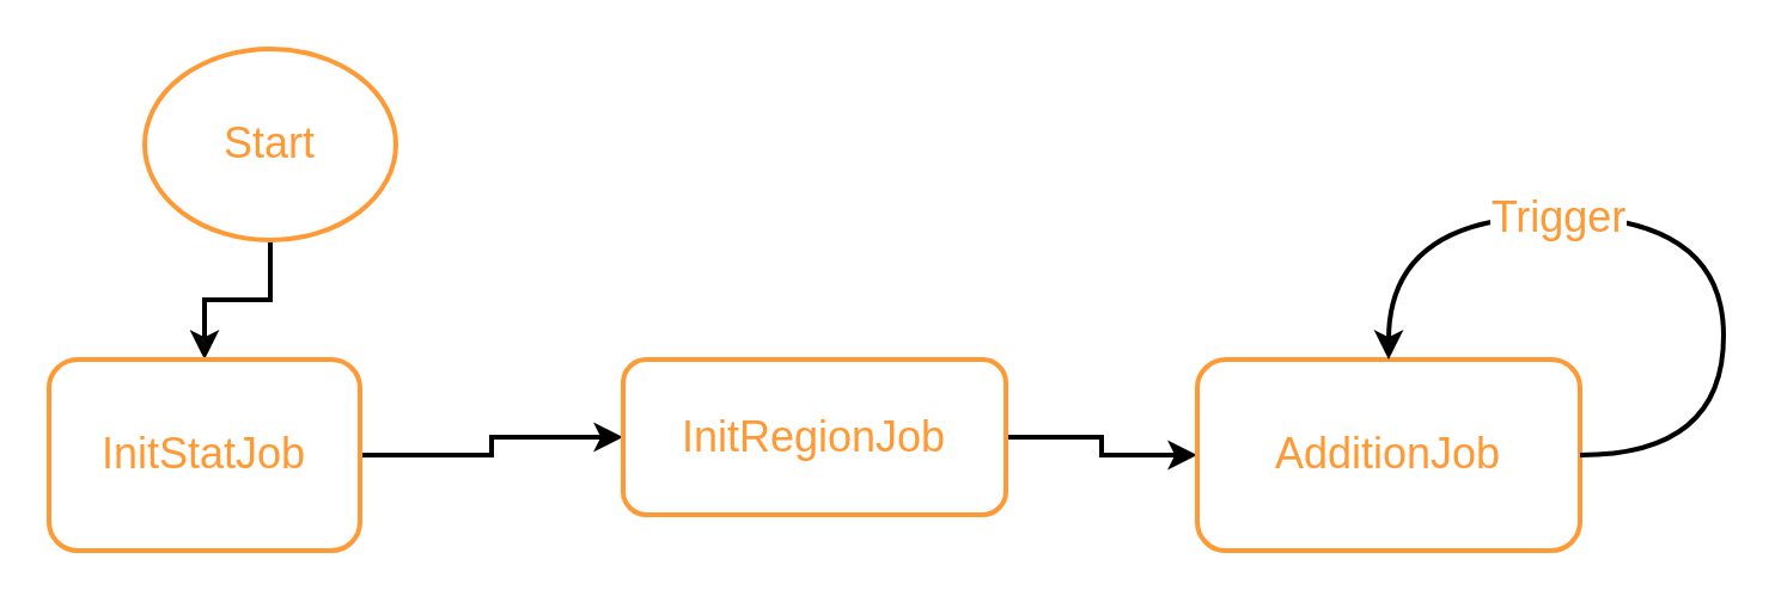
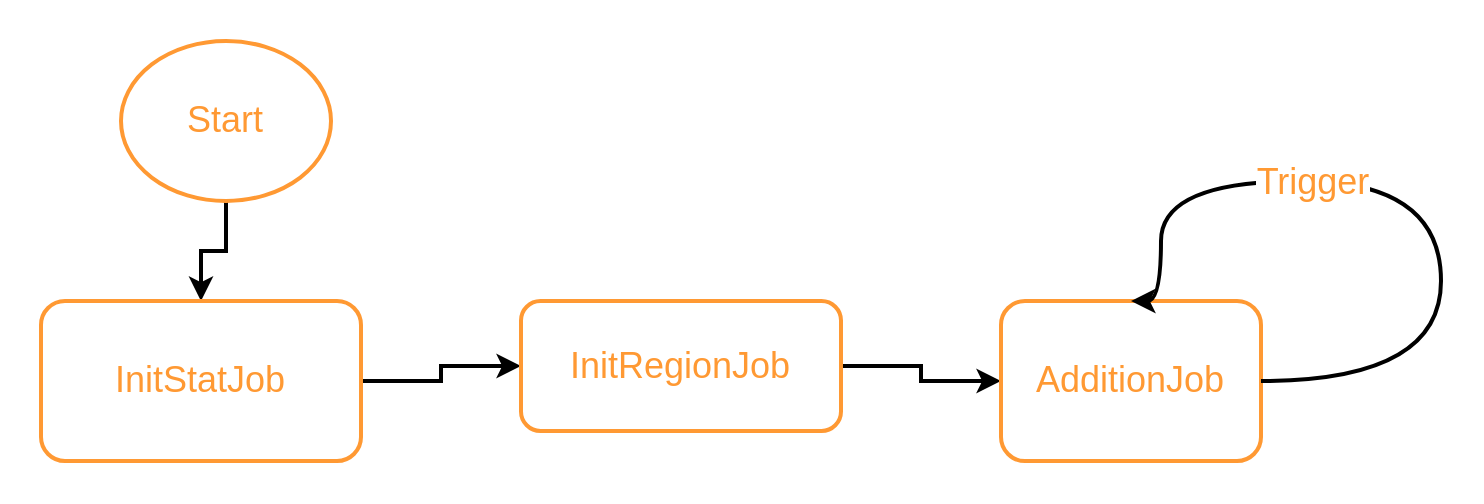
- <mxCell id="4" value="InitStatJob" style="rounded=1;whiteSpace=wrap;html=1;fontSize=18;fontStyle=0;fontColor=#FF9933;fontFamily=Helvetica;strokeWidth=2;strokeColor=#FF9933;glass=0;shadow=0;" vertex="1" parent="1"><mxGeometry x="20" y="150" width="130" height="80" as="geometry" /></mxCell>
+ <mxCell id="4" value="InitStatJob" style="rounded=1;whiteSpace=wrap;html=1;fontSize=18;fontStyle=0;fontColor=#FF9933;fontFamily=Helvetica;strokeWidth=2;strokeColor=#FF9933;glass=0;shadow=0;" vertex="1" parent="1"><mxGeometry x="20" y="150" width="160" height="80" as="geometry" /></mxCell>
- <mxCell id="7" value="AdditionJob" style="rounded=1;whiteSpace=wrap;html=1;fontSize=18;fontStyle=0;fontColor=#FF9933;fontFamily=Helvetica;strokeWidth=2;strokeColor=#FF9933;glass=0;shadow=0;" vertex="1" parent="1"><mxGeometry x="500" y="150" width="160" height="80" as="geometry" /></mxCell>
+ <mxCell id="7" value="AdditionJob" style="rounded=1;whiteSpace=wrap;html=1;fontSize=18;fontStyle=0;fontColor=#FF9933;fontFamily=Helvetica;strokeWidth=2;strokeColor=#FF9933;glass=0;shadow=0;" vertex="1" parent="1"><mxGeometry x="500" y="150" width="130" height="80" as="geometry" /></mxCell>
